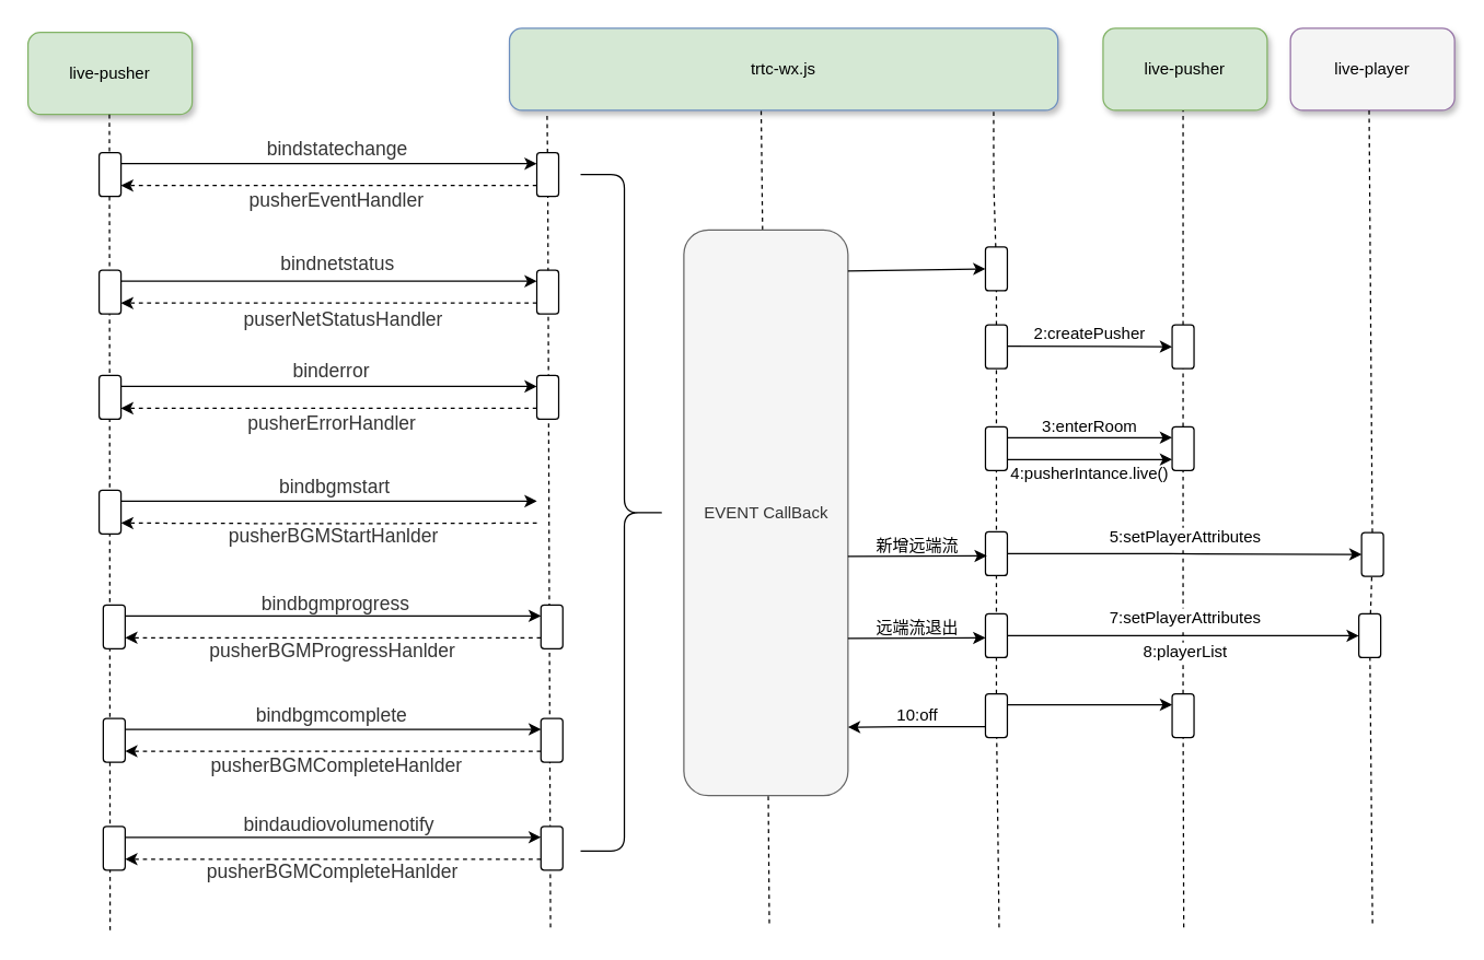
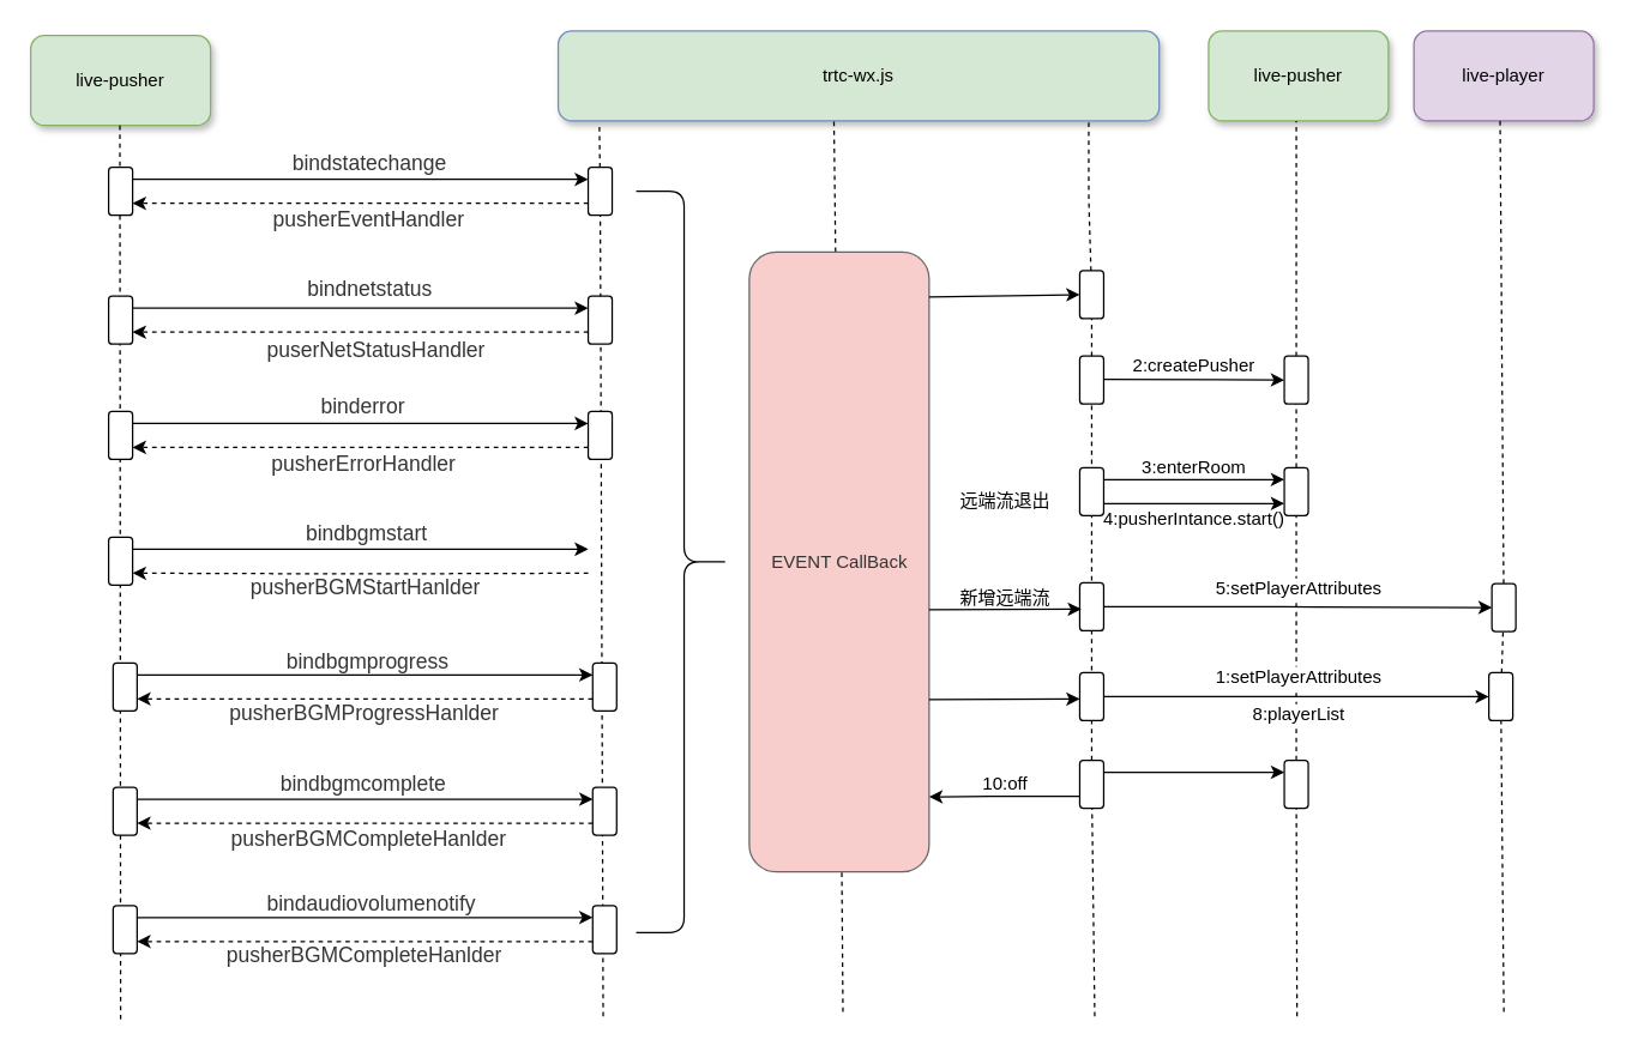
- <mxCell id="73" value="live-player" style="rounded=1;whiteSpace=wrap;html=1;shadow=1;fillColor=#f5f5f5;strokeColor=#9673a6;" vertex="1" parent="1"><mxGeometry x="943" y="20" width="120" height="60" as="geometry" /></mxCell>
+ <mxCell id="73" value="live-player" style="rounded=1;whiteSpace=wrap;html=1;shadow=1;fillColor=#e1d5e7;strokeColor=#9673a6;" vertex="1" parent="1"><mxGeometry x="943" y="20" width="120" height="60" as="geometry" /></mxCell>
- <mxCell id="68" value="4:pusherIntance.live()" style="text;html=1;align=center;verticalAlign=middle;resizable=0;points=[];autosize=1;strokeColor=none;fillColor=none;" vertex="1" parent="1"><mxGeometry x="730" y="337" width="131" height="18" as="geometry" /></mxCell>
+ <mxCell id="68" value="4:pusherIntance.start()" style="text;html=1;align=center;verticalAlign=middle;resizable=0;points=[];autosize=1;strokeColor=none;fillColor=none;" vertex="1" parent="1"><mxGeometry x="730" y="337" width="131" height="18" as="geometry" /></mxCell>
- <mxCell id="50" value="EVENT CallBack" style="rounded=1;whiteSpace=wrap;html=1;fillColor=#f5f5f5;strokeColor=#666666;fontColor=#333333;" vertex="1" parent="1"><mxGeometry x="499.5" y="167.5" width="120" height="414" as="geometry" /></mxCell>
+ <mxCell id="50" value="EVENT CallBack" style="rounded=1;whiteSpace=wrap;html=1;fillColor=#f8cecc;strokeColor=#666666;fontColor=#333333;" vertex="1" parent="1"><mxGeometry x="499.5" y="167.5" width="120" height="414" as="geometry" /></mxCell>
- <mxCell id="93" value="7:setPlayerAttributes" style="text;html=1;align=center;verticalAlign=middle;resizable=0;points=[];autosize=1;strokeColor=none;fillColor=none;labelBackgroundColor=default;" vertex="1" parent="1"><mxGeometry x="805" y="443" width="121" height="18" as="geometry" /></mxCell>
+ <mxCell id="93" value="1:setPlayerAttributes" style="text;html=1;align=center;verticalAlign=middle;resizable=0;points=[];autosize=1;strokeColor=none;fillColor=none;labelBackgroundColor=default;" vertex="1" parent="1"><mxGeometry x="805" y="443" width="121" height="18" as="geometry" /></mxCell>
- <mxCell id="76" value="远端流退出" style="text;html=1;align=center;verticalAlign=middle;resizable=0;points=[];autosize=1;strokeColor=none;fillColor=none;" vertex="1" parent="1"><mxGeometry x="635" y="450" width="70" height="18" as="geometry" /></mxCell>
+ <mxCell id="76" value="远端流退出" style="text;html=1;align=center;verticalAlign=middle;resizable=0;points=[];autosize=1;strokeColor=none;fillColor=none;" vertex="1" parent="1"><mxGeometry x="635" y="325" width="70" height="18" as="geometry" /></mxCell>
